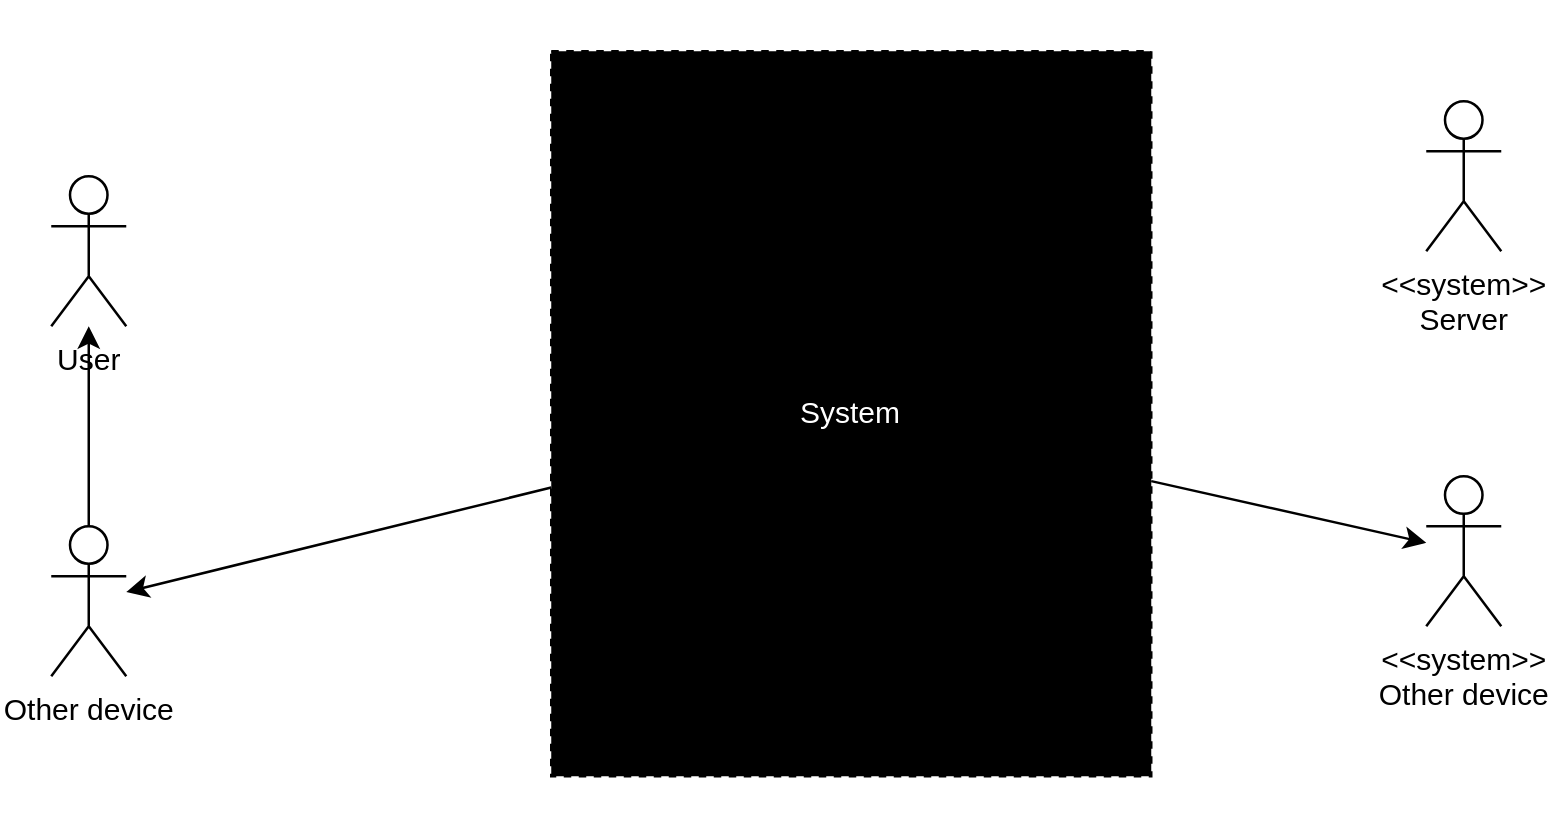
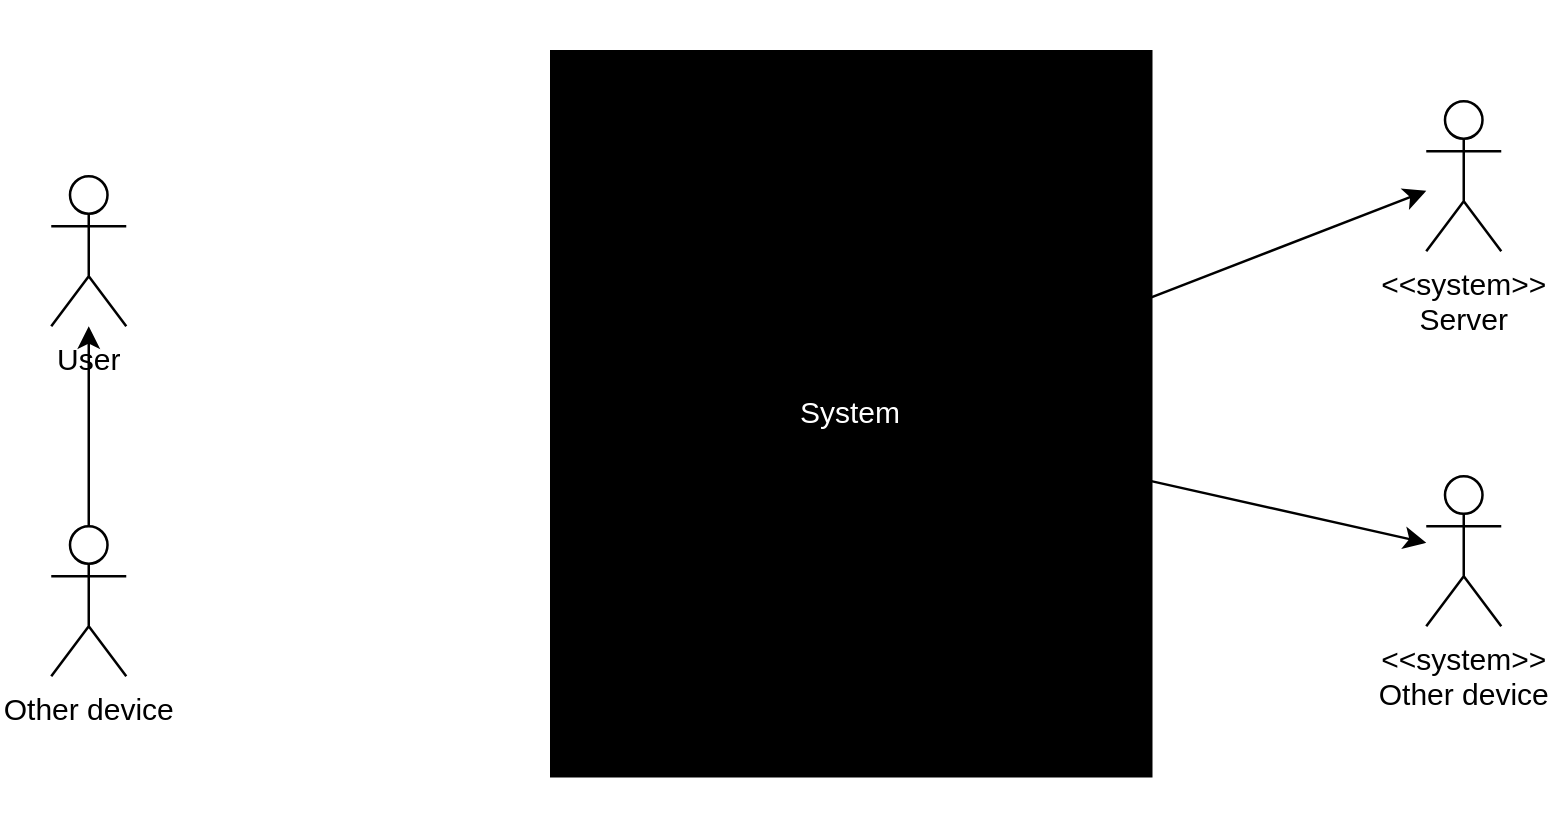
- <mxCell id="4" value="System" style="rounded=0;whiteSpace=wrap;html=1;fillColor=#000000;fontColor=#FFFFFF;dashed=1;" parent="1" vertex="1"><mxGeometry x="220" y="20" width="240" height="290" as="geometry" /></mxCell>
+ <mxCell id="4" value="System" style="rounded=0;whiteSpace=wrap;html=1;fillColor=#000000;fontColor=#FFFFFF;" parent="1" vertex="1"><mxGeometry x="220" y="20" width="240" height="290" as="geometry" /></mxCell>
- <mxCell id="2" style="edgeStyle=none;rounded=0;orthogonalLoop=1;jettySize=auto;html=1;" parent="1" source="4" target="9" edge="1"><mxGeometry relative="1" as="geometry"><mxPoint x="510" y="64" as="targetPoint" /></mxGeometry></mxCell>
+ <mxCell id="2" style="edgeStyle=none;rounded=0;orthogonalLoop=1;jettySize=auto;html=1;" parent="1" source="4" target="6" edge="1"><mxGeometry relative="1" as="geometry"><mxPoint x="510" y="64" as="targetPoint" /></mxGeometry></mxCell>
